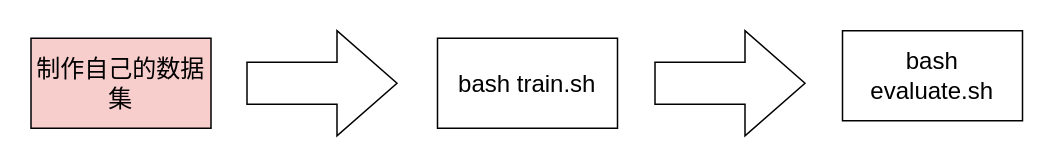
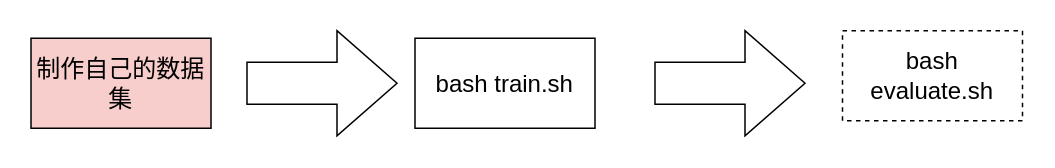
- <mxCell id="6" value="bash evaluate.sh" style="whiteSpace=wrap;html=1;fontSize=16;" vertex="1" parent="1"><mxGeometry x="561" y="20" width="120" height="60" as="geometry" /></mxCell>
+ <mxCell id="6" value="bash evaluate.sh" style="whiteSpace=wrap;html=1;fontSize=16;dashed=1;" vertex="1" parent="1"><mxGeometry x="561" y="20" width="120" height="60" as="geometry" /></mxCell>
- <mxCell id="4" value="bash train.sh" style="whiteSpace=wrap;html=1;fontSize=16;" vertex="1" parent="1"><mxGeometry x="291" y="25" width="120" height="60" as="geometry" /></mxCell>
+ <mxCell id="4" value="bash train.sh" style="whiteSpace=wrap;html=1;fontSize=16;" vertex="1" parent="1"><mxGeometry x="276" y="25" width="120" height="60" as="geometry" /></mxCell>
